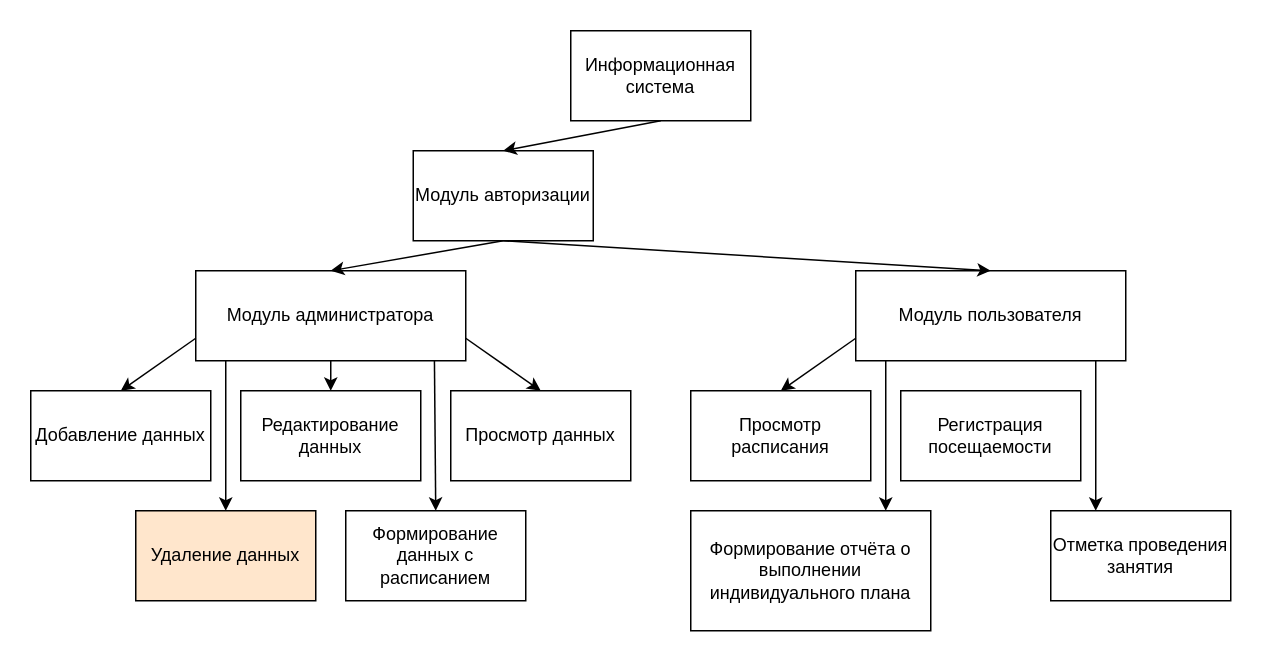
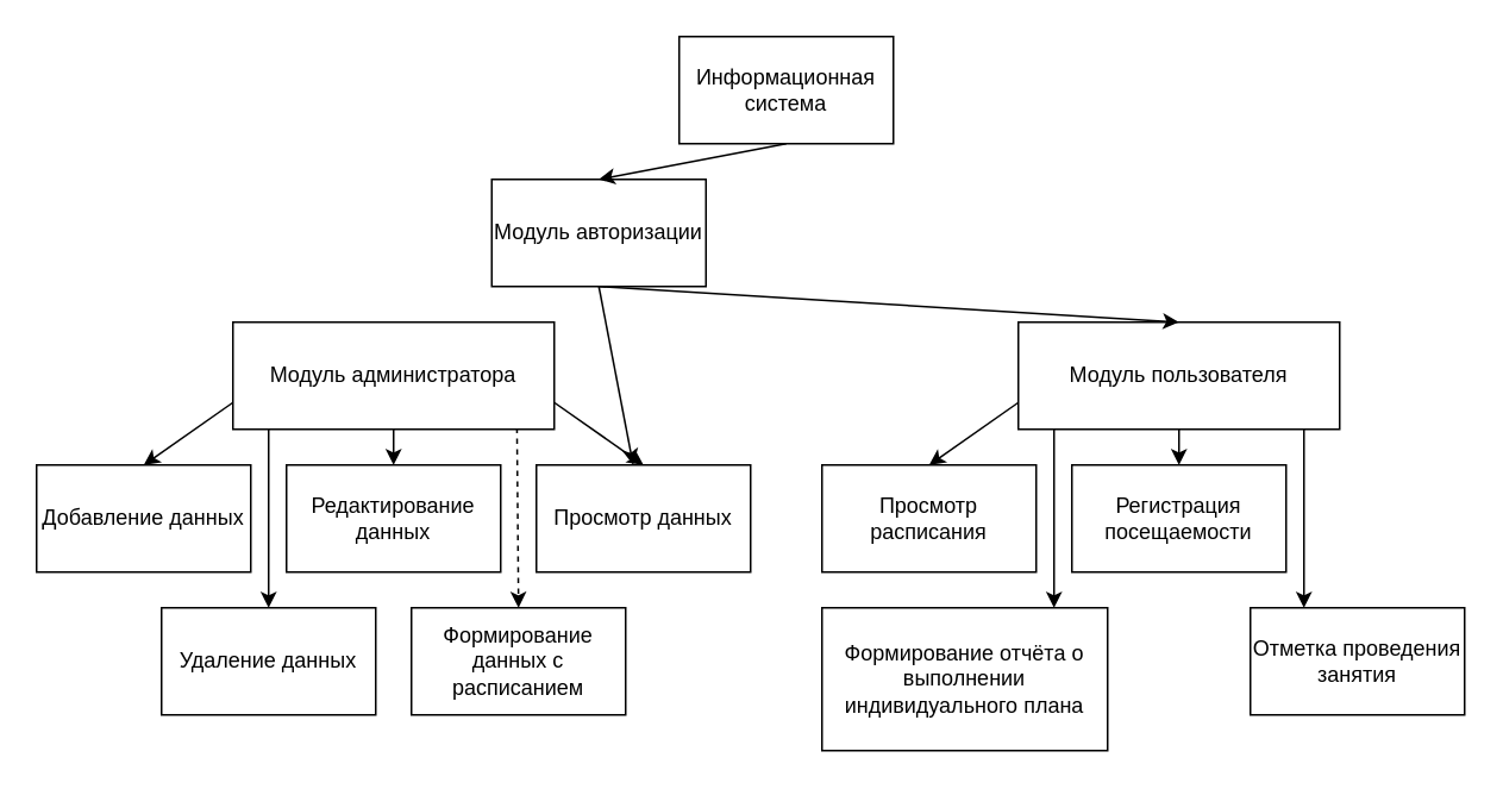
- <mxCell id="16" value="" style="endArrow=classic;html=1;rounded=0;exitX=0.5;exitY=1;exitDx=0;exitDy=0;entryX=0.5;entryY=0;entryDx=0;entryDy=0;" parent="1" source="4" target="5" edge="1"><mxGeometry width="50" height="50" relative="1" as="geometry"><mxPoint x="370" y="320" as="sourcePoint" /><mxPoint x="420" y="270" as="targetPoint" /></mxGeometry></mxCell>
+ <mxCell id="16" value="" style="endArrow=classic;html=1;rounded=0;exitX=0.5;exitY=1;exitDx=0;exitDy=0;" parent="1" source="4" target="11" edge="1"><mxGeometry width="50" height="50" relative="1" as="geometry"><mxPoint x="370" y="320" as="sourcePoint" /><mxPoint x="420" y="270" as="targetPoint" /></mxGeometry></mxCell>
+ <mxCell id="6" style="edgeStyle=orthogonalEdgeStyle;rounded=0;orthogonalLoop=1;jettySize=auto;html=1;exitX=0.5;exitY=1;exitDx=0;exitDy=0;entryX=0.5;entryY=0;entryDx=0;entryDy=0;" parent="1" source="7" target="14" edge="1"><mxGeometry relative="1" as="geometry" /></mxCell>
- <mxCell id="2" value="" style="endArrow=classic;html=1;rounded=0;entryX=0.5;entryY=0;entryDx=0;entryDy=0;exitX=0.884;exitY=0.987;exitDx=0;exitDy=0;exitPerimeter=0;" parent="1" source="5" target="12" edge="1"><mxGeometry width="50" height="50" relative="1" as="geometry"><mxPoint x="220" y="240" as="sourcePoint" /><mxPoint x="420" y="270" as="targetPoint" /></mxGeometry></mxCell>
+ <mxCell id="2" value="" style="endArrow=classic;html=1;rounded=0;entryX=0.5;entryY=0;entryDx=0;entryDy=0;exitX=0.884;exitY=0.987;exitDx=0;exitDy=0;exitPerimeter=0;dashed=1;" parent="1" source="5" target="12" edge="1"><mxGeometry width="50" height="50" relative="1" as="geometry"><mxPoint x="220" y="240" as="sourcePoint" /><mxPoint x="420" y="270" as="targetPoint" /></mxGeometry></mxCell>
- <mxCell id="10" value="Удаление данных" style="rounded=0;whiteSpace=wrap;html=1;fillColor=#ffe6cc;" parent="1" vertex="1"><mxGeometry x="90" y="340" width="120" height="60" as="geometry" /></mxCell>
+ <mxCell id="10" value="Удаление данных" style="rounded=0;whiteSpace=wrap;html=1;" parent="1" vertex="1"><mxGeometry x="90" y="340" width="120" height="60" as="geometry" /></mxCell>
